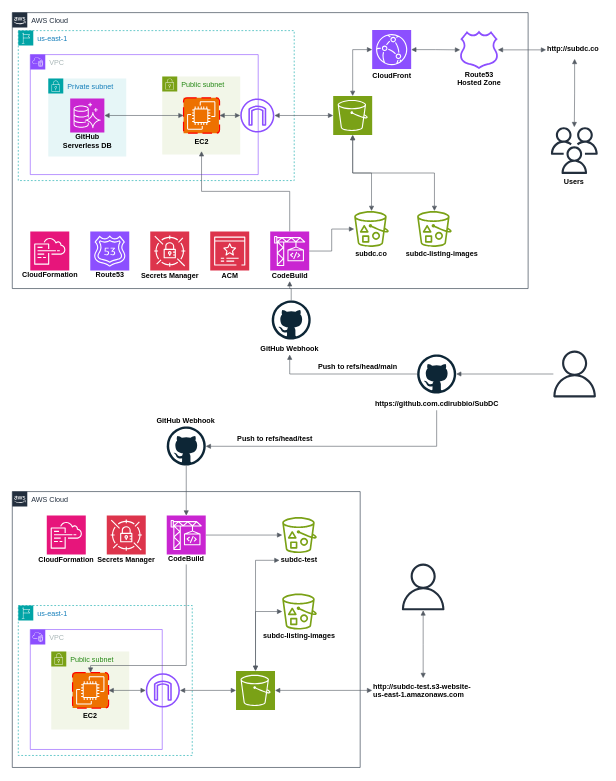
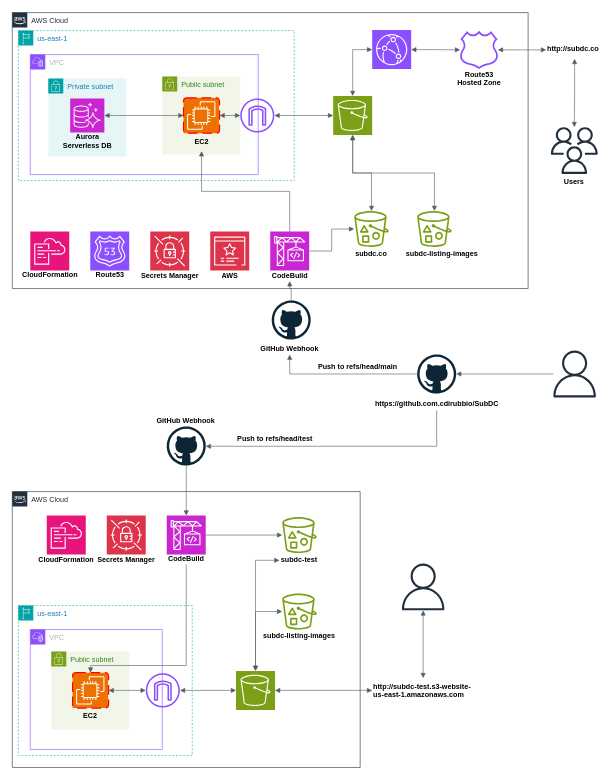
- <mxCell id="37" value="CloudFront" style="text;html=1;align=center;verticalAlign=middle;whiteSpace=wrap;rounded=0;fontStyle=1" parent="2" vertex="1"><mxGeometry x="597.5" y="95" width="70" height="20" as="geometry" /></mxCell>
- <mxCell id="11" value="GitHub Serverless DB" style="text;html=1;align=center;verticalAlign=middle;whiteSpace=wrap;rounded=0;fontStyle=1" parent="9" vertex="1"><mxGeometry x="15.75" y="90" width="98.5" height="30" as="geometry" /></mxCell>
+ <mxCell id="11" value="Aurora Serverless DB" style="text;html=1;align=center;verticalAlign=middle;whiteSpace=wrap;rounded=0;fontStyle=1" parent="9" vertex="1"><mxGeometry x="15.75" y="90" width="98.5" height="30" as="geometry" /></mxCell>
- <mxCell id="40" value="ACM" style="text;html=1;align=center;verticalAlign=middle;whiteSpace=wrap;rounded=0;fontStyle=1" parent="2" vertex="1"><mxGeometry x="342.5" y="430" width="40" height="17.75" as="geometry" /></mxCell>
+ <mxCell id="40" value="AWS" style="text;html=1;align=center;verticalAlign=middle;whiteSpace=wrap;rounded=0;fontStyle=1" parent="2" vertex="1"><mxGeometry x="342.5" y="430" width="40" height="17.75" as="geometry" /></mxCell>
